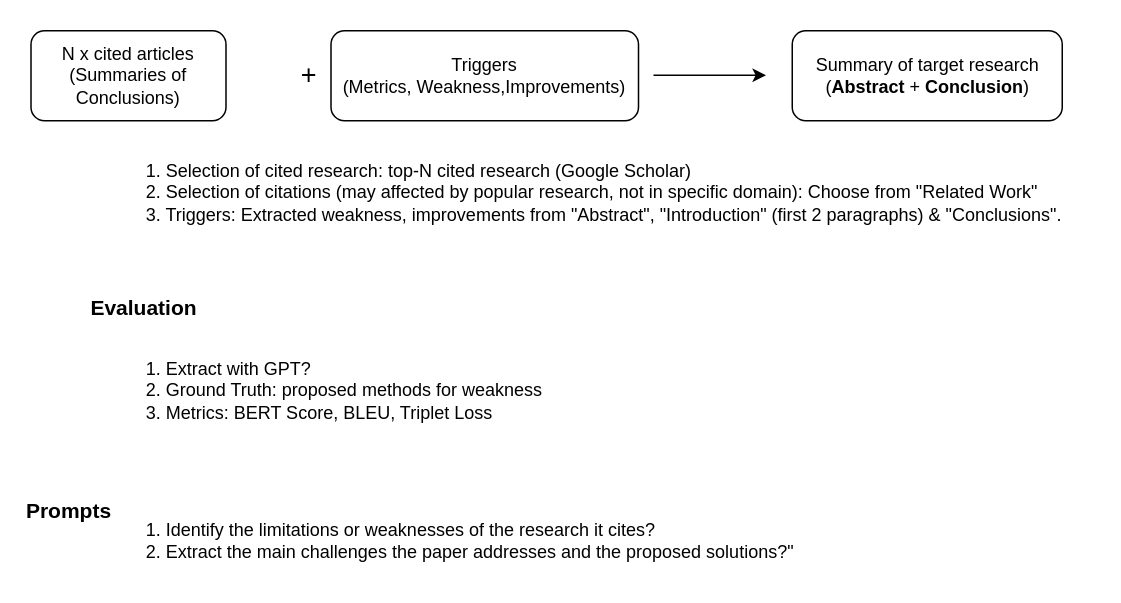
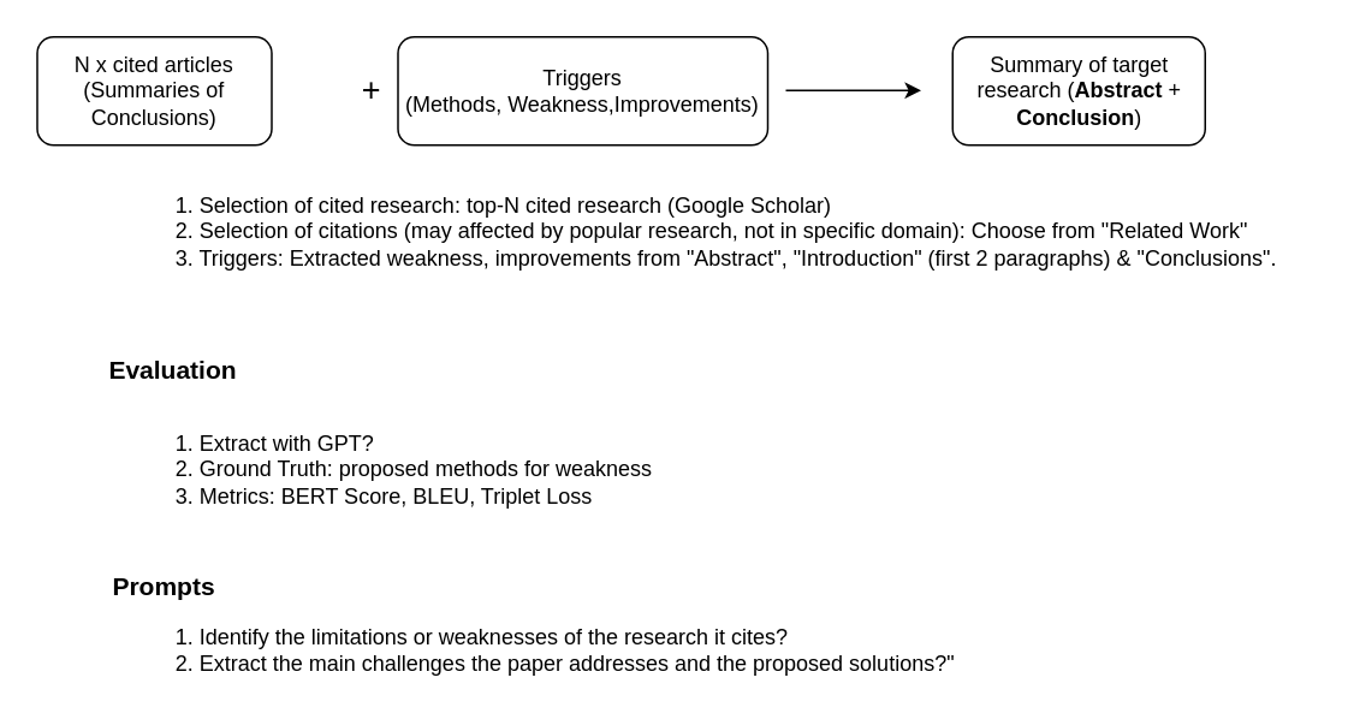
- <mxCell id="4" value="Triggers&lt;br&gt;(Metrics, Weakness,Improvements)" style="rounded=1;whiteSpace=wrap;html=1;" vertex="1" parent="1"><mxGeometry x="220" y="20" width="205" height="60" as="geometry" /></mxCell>
+ <mxCell id="4" value="Triggers&lt;br&gt;(Methods, Weakness,Improvements)" style="rounded=1;whiteSpace=wrap;html=1;" vertex="1" parent="1"><mxGeometry x="220" y="20" width="205" height="60" as="geometry" /></mxCell>
- <mxCell id="7" value="Summary of target research (&lt;b&gt;Abstract&lt;/b&gt; + &lt;b&gt;Conclusion&lt;/b&gt;)" style="rounded=1;whiteSpace=wrap;html=1;" vertex="1" parent="1"><mxGeometry x="527.5" y="20" width="180" height="60" as="geometry" /></mxCell>
+ <mxCell id="7" value="Summary of target research (&lt;b&gt;Abstract&lt;/b&gt; + &lt;b&gt;Conclusion&lt;/b&gt;)" style="rounded=1;whiteSpace=wrap;html=1;" vertex="1" parent="1"><mxGeometry x="527.5" y="20" width="140" height="60" as="geometry" /></mxCell>
- <mxCell id="10" value="&lt;b&gt;&lt;font style=&quot;font-size: 14px;&quot;&gt;Prompts&lt;/font&gt;&lt;/b&gt;" style="text;html=1;align=center;verticalAlign=middle;resizable=0;points=[];autosize=1;strokeColor=none;fillColor=none;" vertex="1" parent="1"><mxGeometry x="5" y="325" width="80" height="30" as="geometry" /></mxCell>
+ <mxCell id="10" value="&lt;b&gt;&lt;font style=&quot;font-size: 14px;&quot;&gt;Prompts&lt;/font&gt;&lt;/b&gt;" style="text;html=1;align=center;verticalAlign=middle;resizable=0;points=[];autosize=1;strokeColor=none;fillColor=none;" vertex="1" parent="1"><mxGeometry x="50" y="310" width="80" height="30" as="geometry" /></mxCell>
